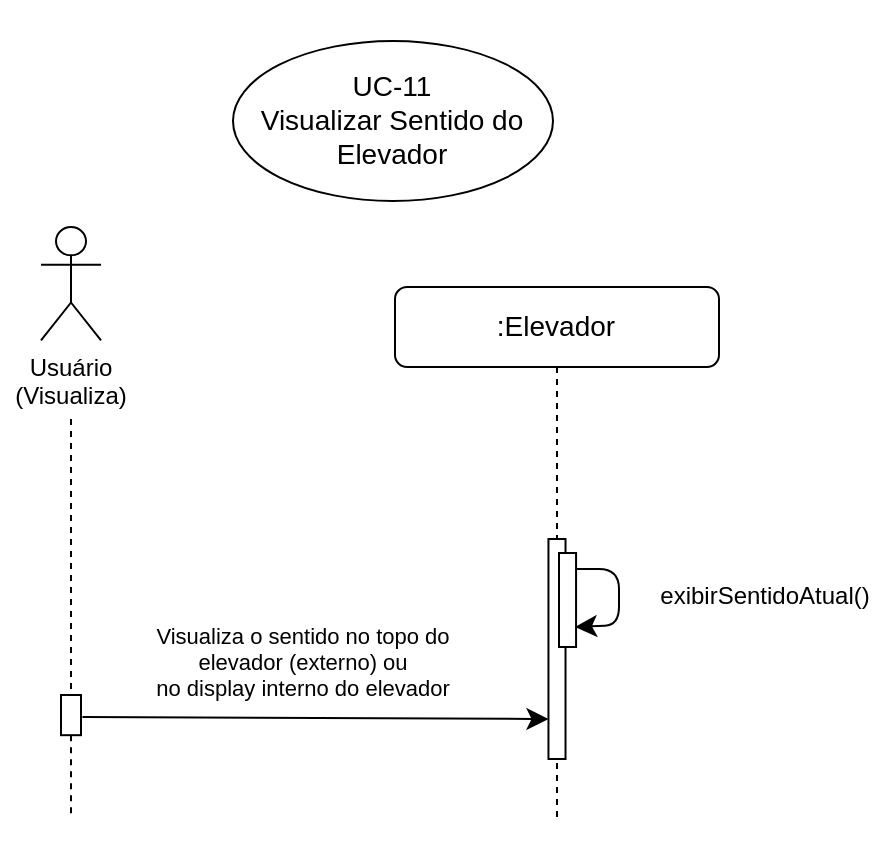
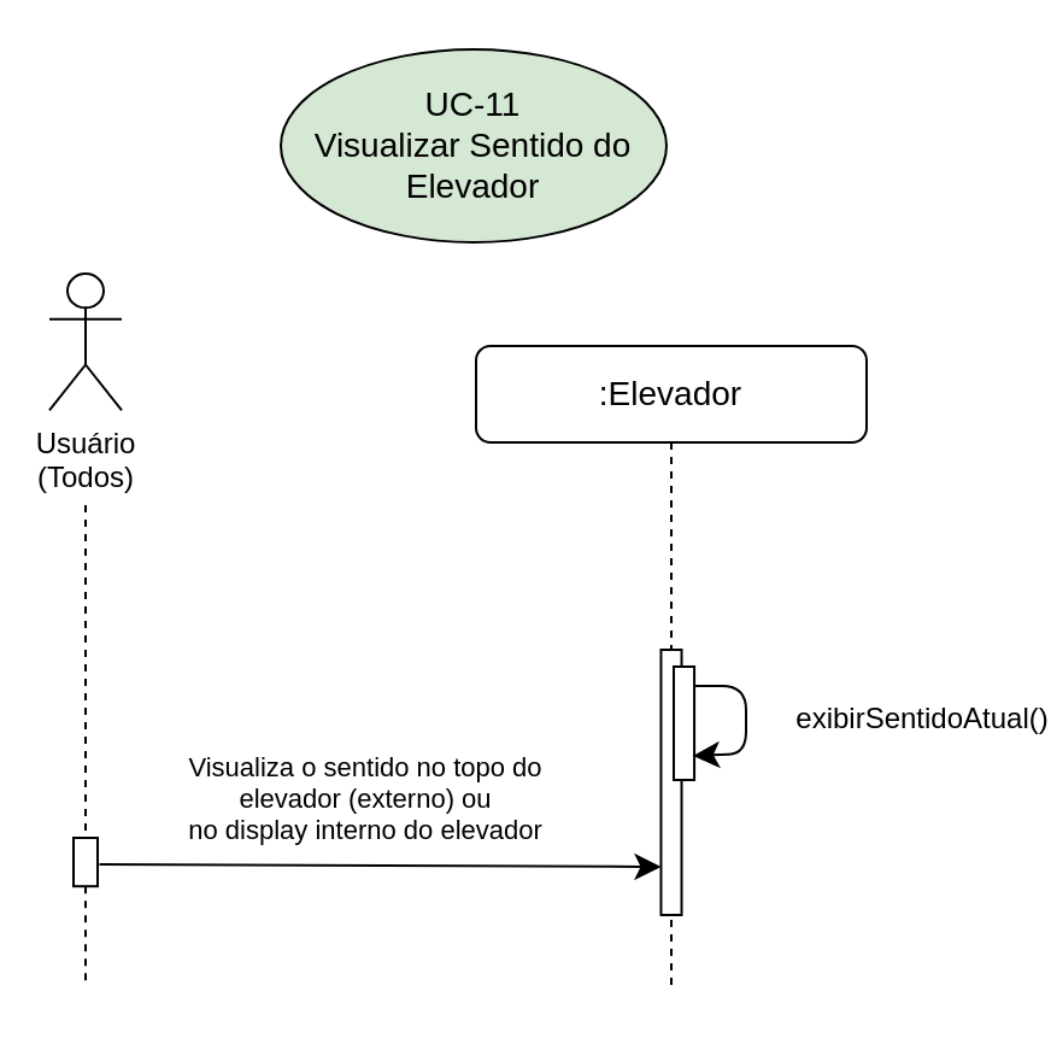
- <mxCell id="2" value="&lt;font style=&quot;font-size: 14px;&quot;&gt;UC-11&lt;/font&gt;&lt;div style=&quot;font-size: 14px;&quot;&gt;Visualizar Sentido do&lt;br&gt;&lt;/div&gt;&lt;div style=&quot;font-size: 14px;&quot;&gt;Elevador&lt;/div&gt;" style="ellipse;whiteSpace=wrap;html=1;" parent="1" vertex="1"><mxGeometry x="116" y="20" width="160" height="80" as="geometry" /></mxCell>
+ <mxCell id="2" value="&lt;font style=&quot;font-size: 14px;&quot;&gt;UC-11&lt;/font&gt;&lt;div style=&quot;font-size: 14px;&quot;&gt;Visualizar Sentido do&lt;br&gt;&lt;/div&gt;&lt;div style=&quot;font-size: 14px;&quot;&gt;Elevador&lt;/div&gt;" style="ellipse;whiteSpace=wrap;html=1;fillColor=#d5e8d4;" parent="1" vertex="1"><mxGeometry x="116" y="20" width="160" height="80" as="geometry" /></mxCell>
- <mxCell id="14" value="Usuário&lt;br&gt;(Visualiza&lt;span style=&quot;background-color: initial;&quot;&gt;)&lt;/span&gt;" style="shape=umlActor;verticalLabelPosition=bottom;verticalAlign=top;html=1;outlineConnect=0;" parent="1" vertex="1"><mxGeometry x="20" y="113" width="30" height="56.63" as="geometry" /></mxCell>
+ <mxCell id="14" value="Usuário&lt;br&gt;(Todos&lt;span style=&quot;background-color: initial;&quot;&gt;)&lt;/span&gt;" style="shape=umlActor;verticalLabelPosition=bottom;verticalAlign=top;html=1;outlineConnect=0;" parent="1" vertex="1"><mxGeometry x="20" y="113" width="30" height="56.63" as="geometry" /></mxCell>
